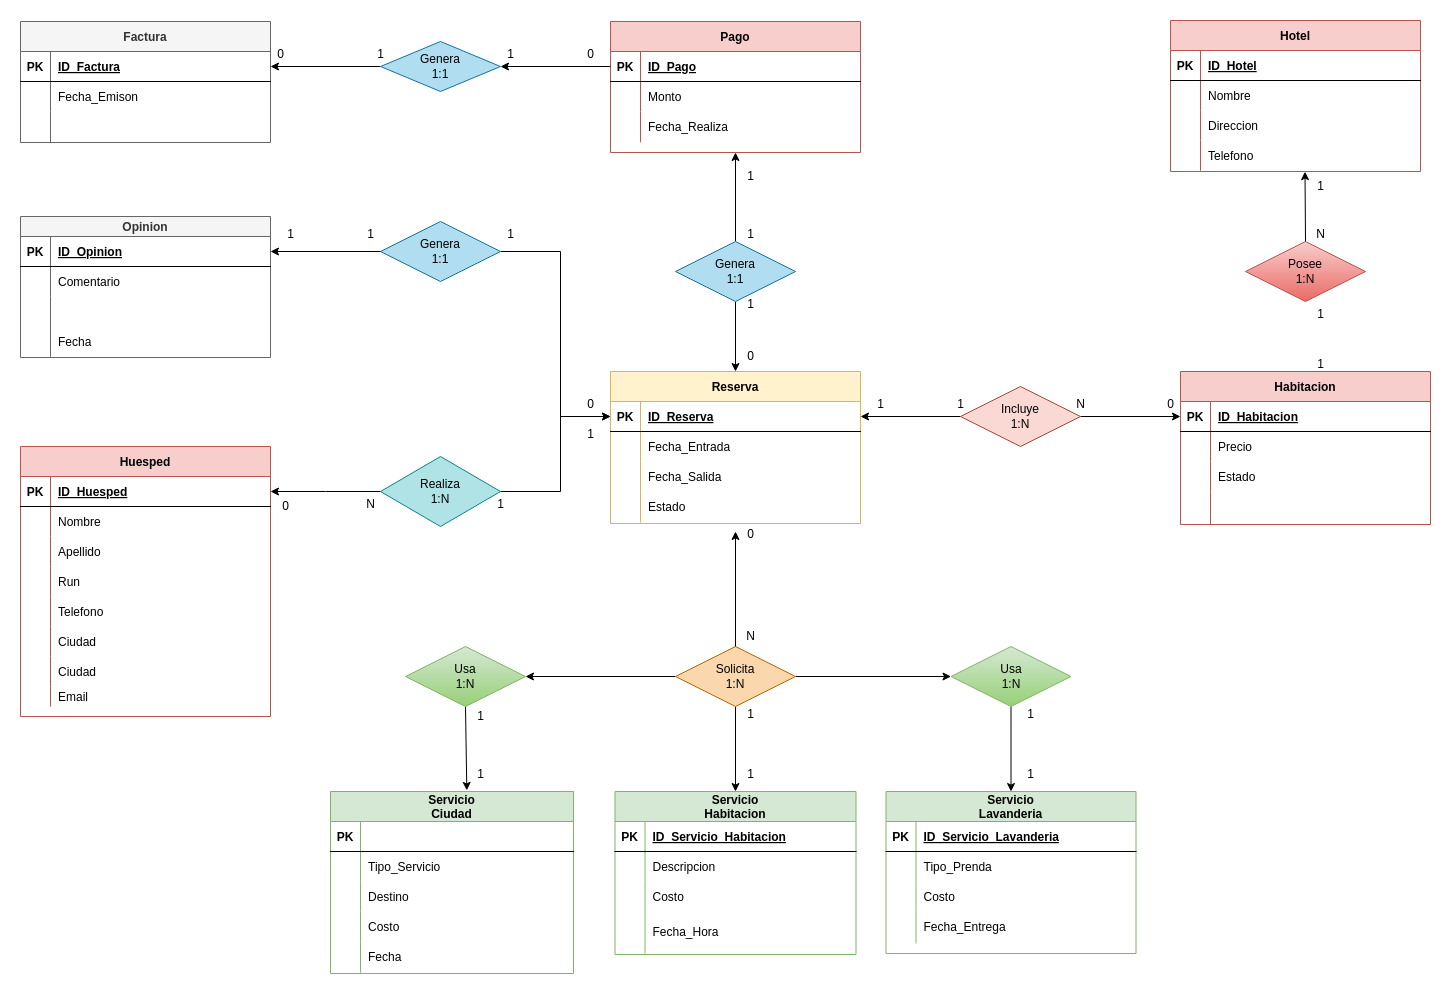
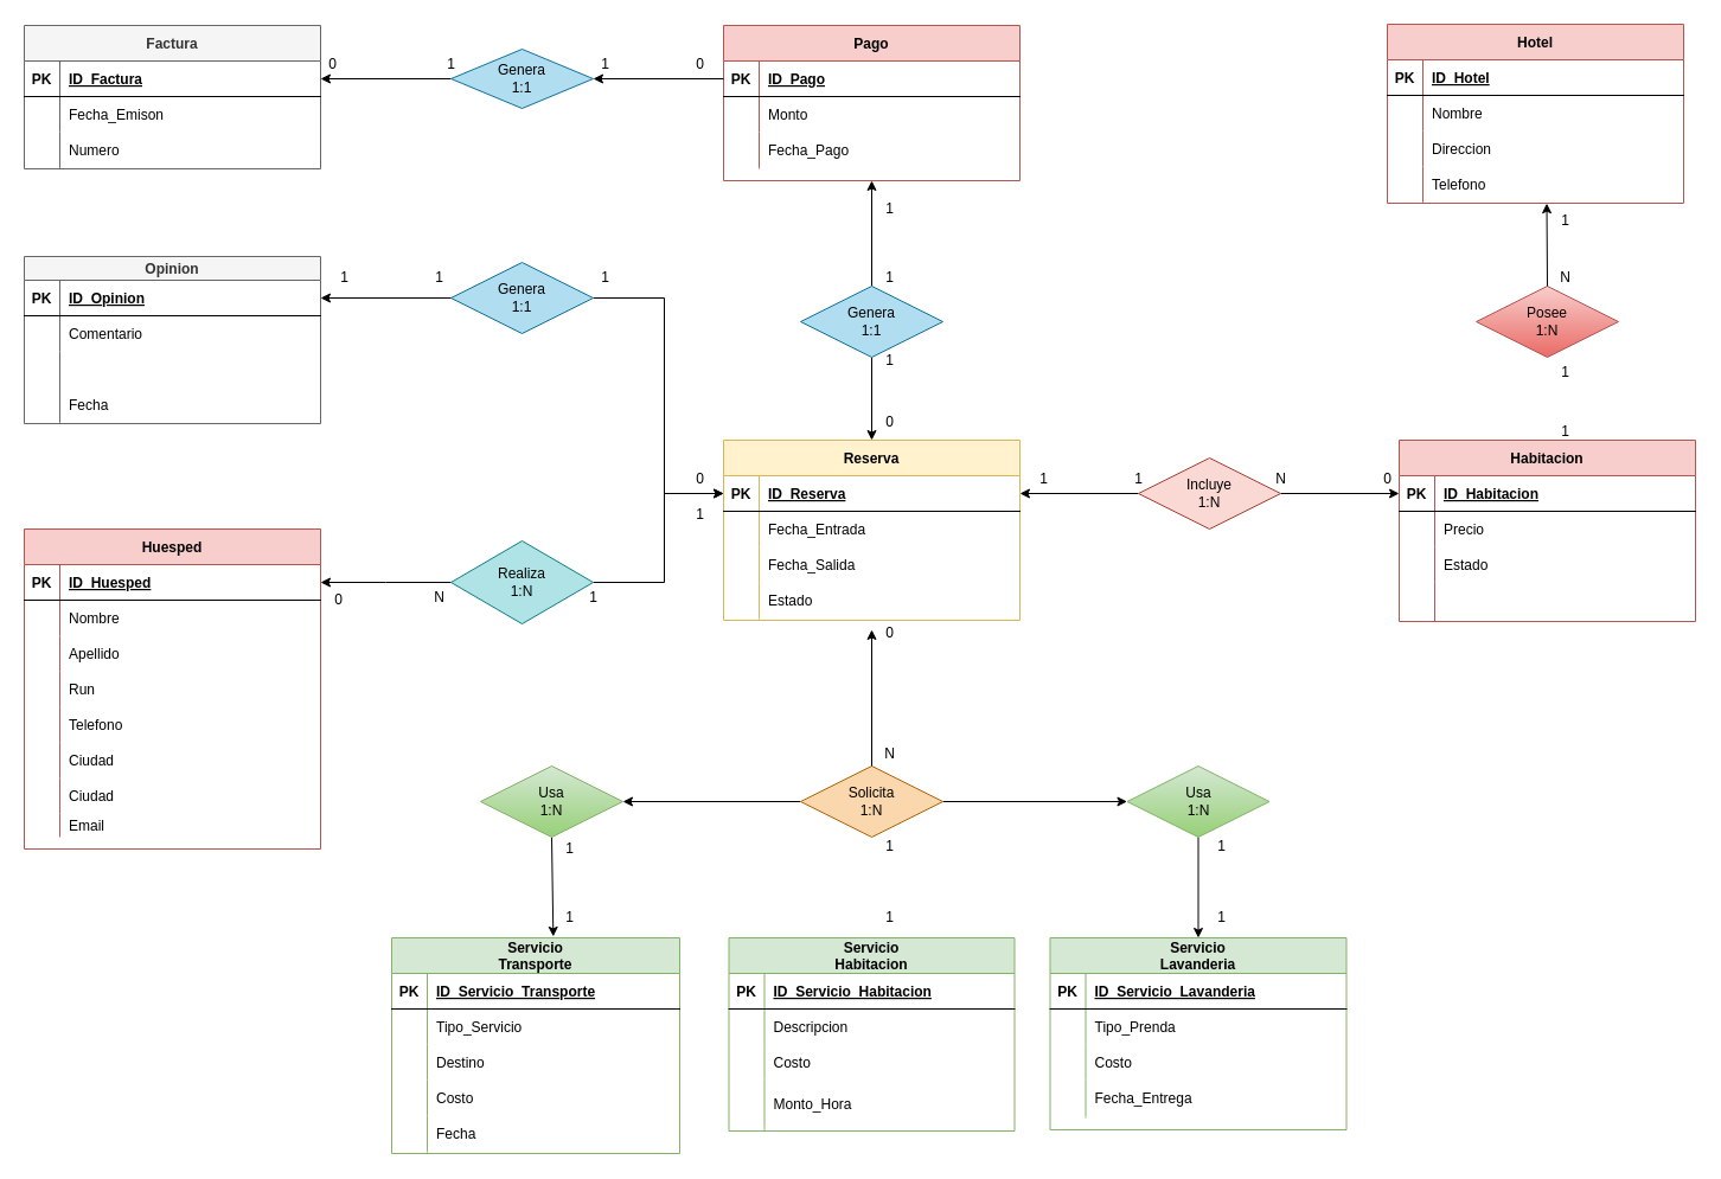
+ <mxCell id="142" value="Numero" style="shape=partialRectangle;overflow=hidden;connectable=0;fillColor=none;top=0;left=0;bottom=0;right=0;align=left;spacingLeft=6;" parent="140" vertex="1"><mxGeometry x="30" width="220" height="30" as="geometry"><mxRectangle width="220" height="30" as="alternateBounds" /></mxGeometry></mxCell>
- <mxCell id="129" value="Fecha_Realiza" style="shape=partialRectangle;overflow=hidden;connectable=0;fillColor=none;top=0;left=0;bottom=0;right=0;align=left;spacingLeft=6;" parent="127" vertex="1"><mxGeometry x="30" width="220" height="30" as="geometry"><mxRectangle width="220" height="30" as="alternateBounds" /></mxGeometry></mxCell>
+ <mxCell id="129" value="Fecha_Pago" style="shape=partialRectangle;overflow=hidden;connectable=0;fillColor=none;top=0;left=0;bottom=0;right=0;align=left;spacingLeft=6;" parent="127" vertex="1"><mxGeometry x="30" width="220" height="30" as="geometry"><mxRectangle width="220" height="30" as="alternateBounds" /></mxGeometry></mxCell>
- <mxCell id="73" style="edgeStyle=none;rounded=0;orthogonalLoop=1;jettySize=auto;html=1;exitX=0.5;exitY=1;exitDx=0;exitDy=0;entryX=0.5;entryY=0;entryDx=0;entryDy=0;" parent="1" source="74" target="98" edge="1"><mxGeometry relative="1" as="geometry"><mxPoint x="734.769" y="731" as="targetPoint" /></mxGeometry></mxCell>
- <mxCell id="2" value="Servicio&#10;Ciudad" style="shape=table;startSize=30;container=1;collapsible=1;childLayout=tableLayout;fixedRows=1;rowLines=0;fontStyle=1;align=center;resizeLast=1;fillColor=#d5e8d4;strokeColor=#82b366;" parent="1" vertex="1"><mxGeometry x="330" y="791" width="243" height="182" as="geometry" /></mxCell>
+ <mxCell id="2" value="Servicio&#10;Transporte" style="shape=table;startSize=30;container=1;collapsible=1;childLayout=tableLayout;fixedRows=1;rowLines=0;fontStyle=1;align=center;resizeLast=1;fillColor=#d5e8d4;strokeColor=#82b366;" parent="1" vertex="1"><mxGeometry x="330" y="791" width="243" height="182" as="geometry" /></mxCell>
+ <mxCell id="5" value="ID_Servicio_Transporte" style="shape=partialRectangle;overflow=hidden;connectable=0;fillColor=none;top=0;left=0;bottom=0;right=0;align=left;spacingLeft=6;fontStyle=5;" parent="3" vertex="1"><mxGeometry x="30" width="213" height="30" as="geometry"><mxRectangle width="213" height="30" as="alternateBounds" /></mxGeometry></mxCell>
- <mxCell id="110" value="Fecha_Hora" style="shape=partialRectangle;overflow=hidden;connectable=0;fillColor=none;top=0;left=0;bottom=0;right=0;align=left;spacingLeft=6;" parent="108" vertex="1"><mxGeometry x="30" width="211" height="40" as="geometry"><mxRectangle width="211" height="40" as="alternateBounds" /></mxGeometry></mxCell>
+ <mxCell id="110" value="Monto_Hora" style="shape=partialRectangle;overflow=hidden;connectable=0;fillColor=none;top=0;left=0;bottom=0;right=0;align=left;spacingLeft=6;" parent="108" vertex="1"><mxGeometry x="30" width="211" height="40" as="geometry"><mxRectangle width="211" height="40" as="alternateBounds" /></mxGeometry></mxCell>
